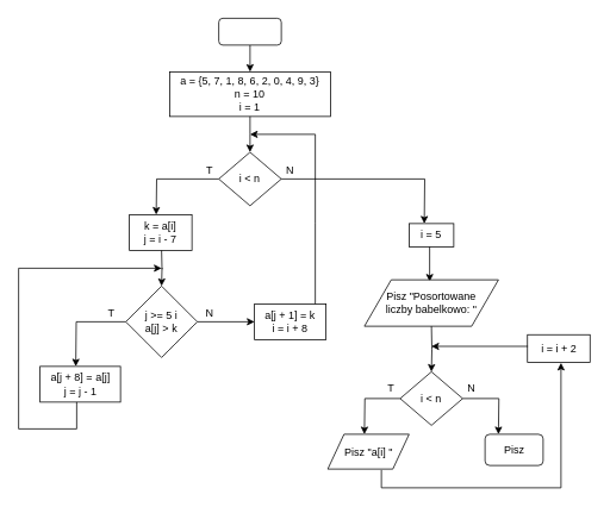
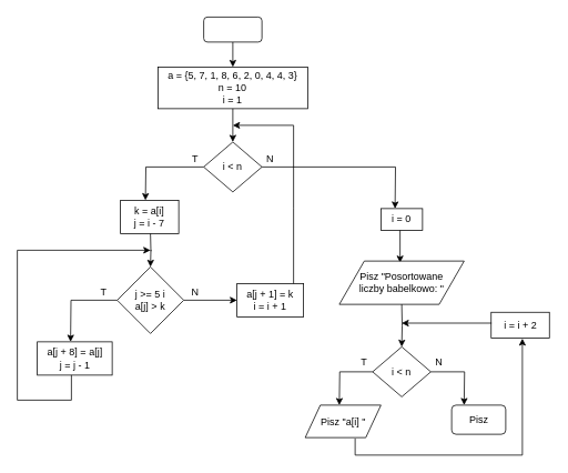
- <mxCell id="6" value="a = {5, 7, 1, 8, 6, 2, 0, 4, 9, 3}&lt;br&gt;n = 10&lt;br&gt;i = 1" style="text;html=1;strokeColor=none;fillColor=none;align=center;verticalAlign=middle;whiteSpace=wrap;rounded=0;" vertex="1" parent="1"><mxGeometry x="194" y="82.5" width="170" height="45" as="geometry" /></mxCell>
+ <mxCell id="6" value="a = {5, 7, 1, 8, 6, 2, 0, 4, 4, 3}&lt;br&gt;n = 10&lt;br&gt;i = 1" style="text;html=1;strokeColor=none;fillColor=none;align=center;verticalAlign=middle;whiteSpace=wrap;rounded=0;" vertex="1" parent="1"><mxGeometry x="194" y="82.5" width="170" height="45" as="geometry" /></mxCell>
- <mxCell id="30" value="i = 5" style="text;html=1;strokeColor=none;fillColor=none;align=center;verticalAlign=middle;whiteSpace=wrap;rounded=0;" vertex="1" parent="1"><mxGeometry x="462" y="253" width="40" height="20" as="geometry" /></mxCell>
+ <mxCell id="30" value="i = 0" style="text;html=1;strokeColor=none;fillColor=none;align=center;verticalAlign=middle;whiteSpace=wrap;rounded=0;" vertex="1" parent="1"><mxGeometry x="462" y="253" width="40" height="20" as="geometry" /></mxCell>
- <mxCell id="24" value="a[j + 1] = k&lt;br&gt;i = i + 8" style="text;html=1;strokeColor=none;fillColor=none;align=center;verticalAlign=middle;whiteSpace=wrap;rounded=0;" vertex="1" parent="1"><mxGeometry x="294" y="345" width="60" height="30" as="geometry" /></mxCell>
+ <mxCell id="24" value="a[j + 1] = k&lt;br&gt;i = i + 1" style="text;html=1;strokeColor=none;fillColor=none;align=center;verticalAlign=middle;whiteSpace=wrap;rounded=0;" vertex="1" parent="1"><mxGeometry x="294" y="345" width="60" height="30" as="geometry" /></mxCell>
